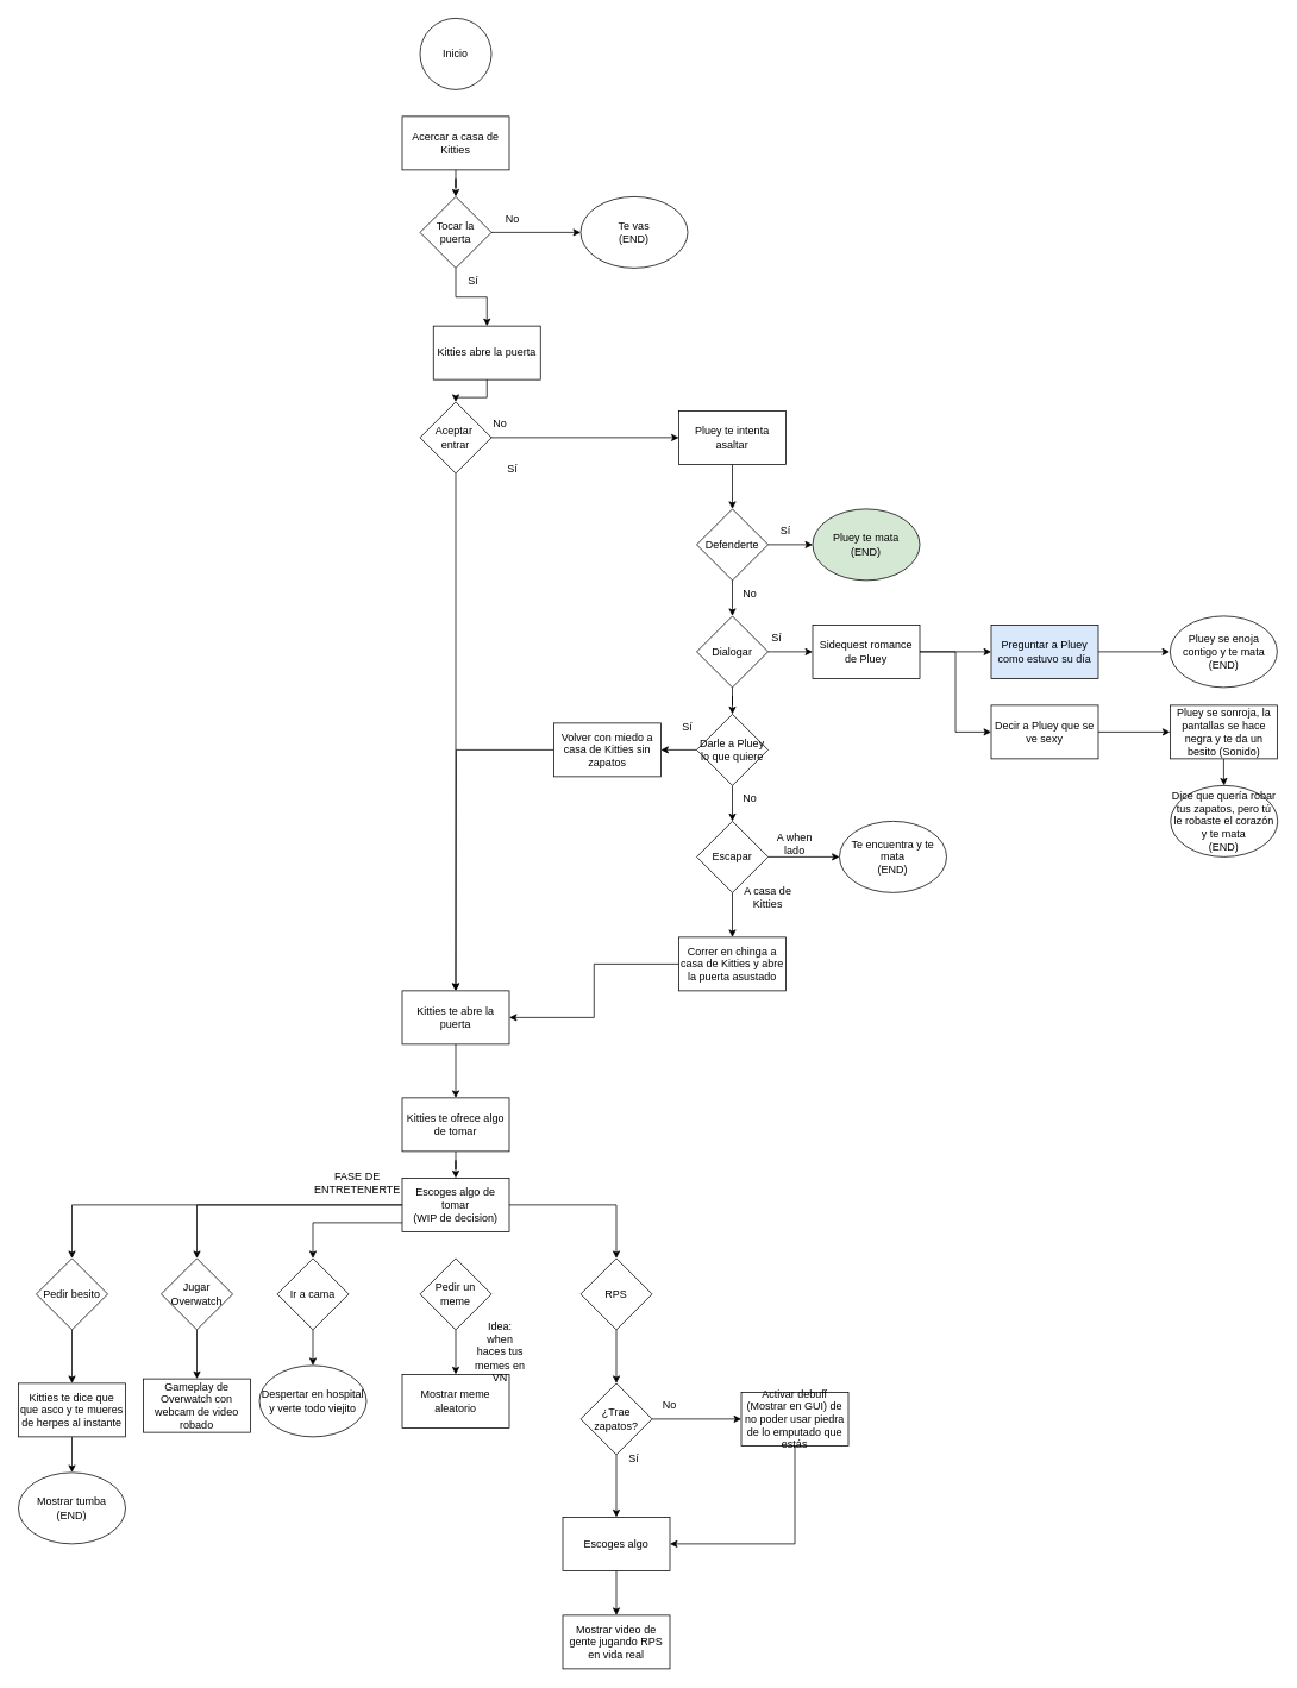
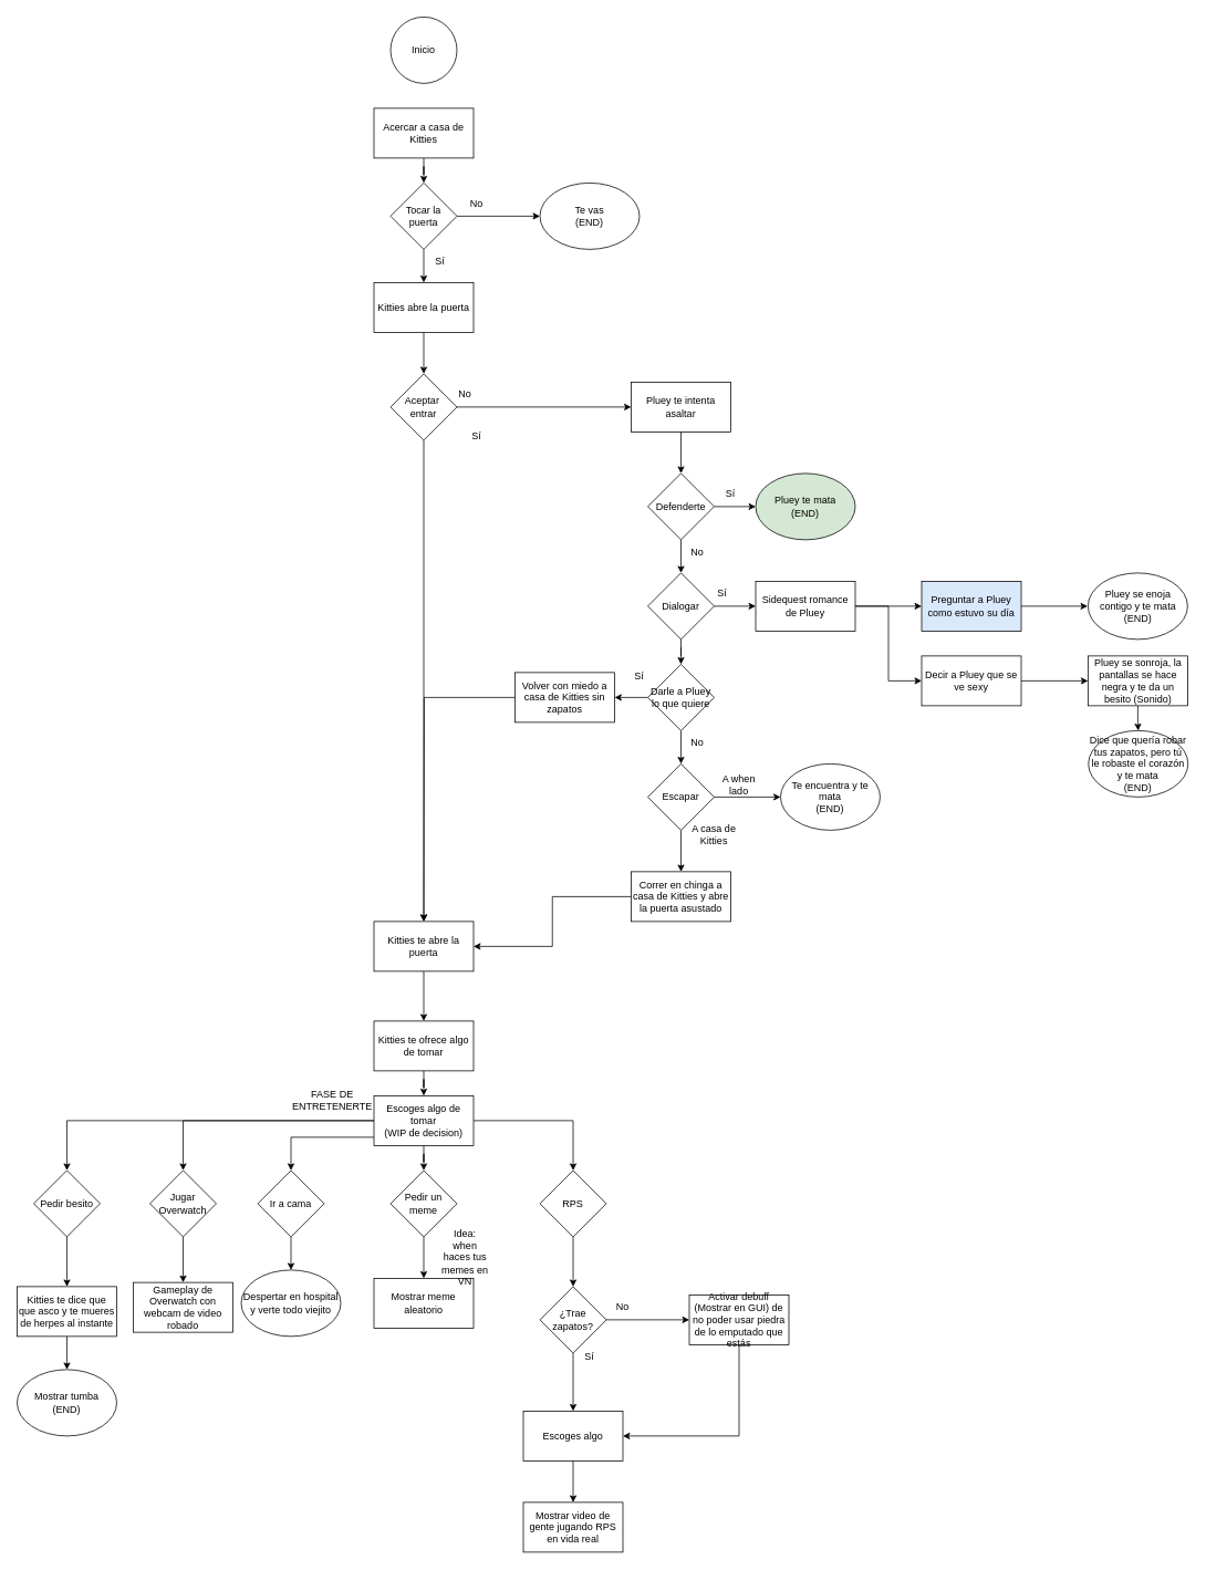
- <mxCell id="9" value="Kitties abre la puerta" style="rounded=0;whiteSpace=wrap;html=1;" vertex="1" parent="1"><mxGeometry x="485" y="365" width="120" height="60" as="geometry" /></mxCell>
+ <mxCell id="9" value="Kitties abre la puerta" style="rounded=0;whiteSpace=wrap;html=1;" vertex="1" parent="1"><mxGeometry x="450" y="340" width="120" height="60" as="geometry" /></mxCell>
+ <mxCell id="68" style="edgeStyle=orthogonalEdgeStyle;rounded=0;orthogonalLoop=1;jettySize=auto;html=1;entryX=0.5;entryY=0;entryDx=0;entryDy=0;" edge="1" parent="1" source="72" target="79"><mxGeometry relative="1" as="geometry" /></mxCell>
